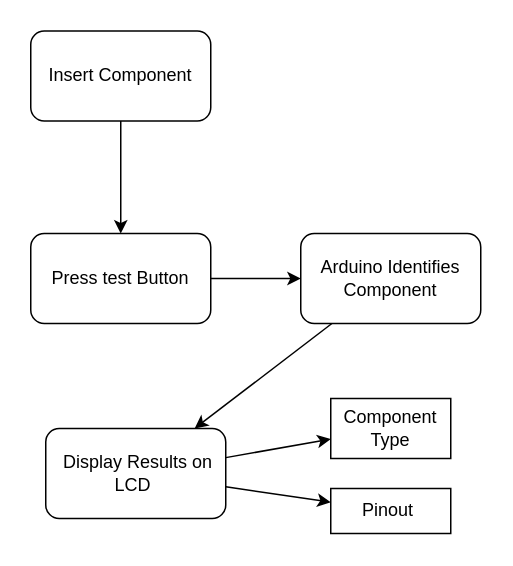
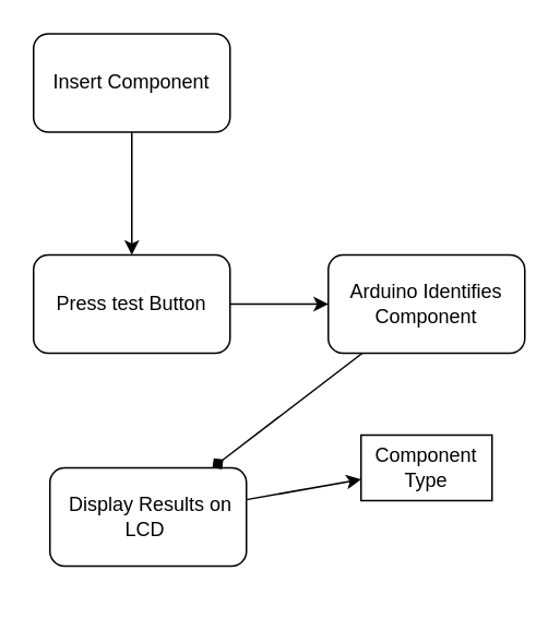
- <mxCell id="8" value="" style="endArrow=classic;html=1;rounded=0;" edge="1" parent="1" source="3" target="5"><mxGeometry width="50" height="50" relative="1" as="geometry"><mxPoint x="280" y="215" as="sourcePoint" /><mxPoint x="300" y="185" as="targetPoint" /></mxGeometry></mxCell>
+ <mxCell id="8" value="" style="endArrow=diamond;html=1;rounded=0;" edge="1" parent="1" source="3" target="5"><mxGeometry width="50" height="50" relative="1" as="geometry"><mxPoint x="280" y="215" as="sourcePoint" /><mxPoint x="300" y="185" as="targetPoint" /></mxGeometry></mxCell>
- <mxCell id="12" value="" style="endArrow=classic;html=1;rounded=0;" edge="1" parent="1" source="5" target="10"><mxGeometry width="50" height="50" relative="1" as="geometry"><mxPoint x="250" y="335" as="sourcePoint" /><mxPoint x="300" y="285" as="targetPoint" /></mxGeometry></mxCell>
- <mxCell id="10" value="Pinout&amp;nbsp;" style="rounded=0;whiteSpace=wrap;html=1;" vertex="1" parent="1"><mxGeometry x="220" y="325" width="80" height="30" as="geometry" /></mxCell>
